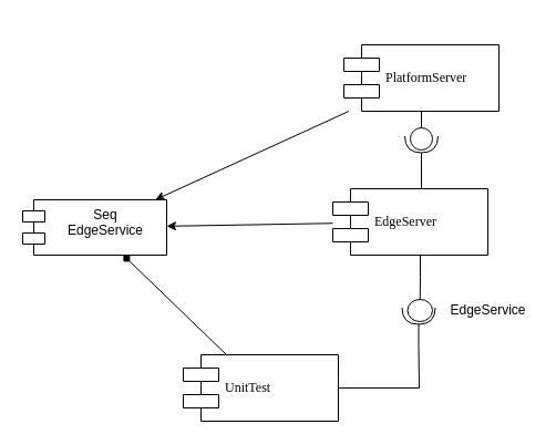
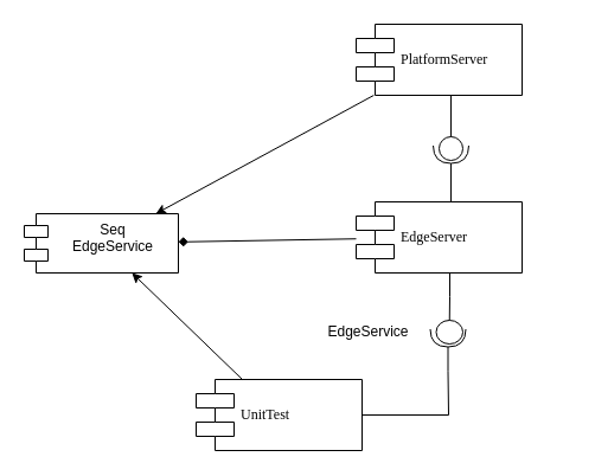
- <mxCell id="4" value="PlatformServer" style="shape=component;align=left;spacingLeft=36;rounded=0;shadow=0;comic=0;labelBackgroundColor=none;strokeWidth=1;fontFamily=Verdana;fontSize=12;html=1;" parent="1" vertex="1"><mxGeometry x="310" y="40" width="140" height="60" as="geometry" /></mxCell>
+ <mxCell id="4" value="PlatformServer" style="shape=component;align=left;spacingLeft=36;rounded=0;shadow=0;comic=0;labelBackgroundColor=none;strokeWidth=1;fontFamily=Verdana;fontSize=12;html=1;" parent="1" vertex="1"><mxGeometry x="300" y="20" width="140" height="60" as="geometry" /></mxCell>
- <mxCell id="16" value="" style="endArrow=classic;html=1;" edge="1" parent="1" source="2" target="14"><mxGeometry width="50" height="50" relative="1" as="geometry"><mxPoint x="327.742" y="90" as="sourcePoint" /><mxPoint x="153.548" y="190" as="targetPoint" /></mxGeometry></mxCell>
+ <mxCell id="16" value="" style="endArrow=diamond;html=1;" edge="1" parent="1" source="2" target="14"><mxGeometry width="50" height="50" relative="1" as="geometry"><mxPoint x="327.742" y="90" as="sourcePoint" /><mxPoint x="153.548" y="190" as="targetPoint" /></mxGeometry></mxCell>
- <mxCell id="17" value="" style="endArrow=diamond;html=1;" edge="1" parent="1" source="6" target="14"><mxGeometry width="50" height="50" relative="1" as="geometry"><mxPoint x="337.742" y="100" as="sourcePoint" /><mxPoint x="163.548" y="200" as="targetPoint" /></mxGeometry></mxCell>
+ <mxCell id="17" value="" style="endArrow=classic;html=1;" edge="1" parent="1" source="6" target="14"><mxGeometry width="50" height="50" relative="1" as="geometry"><mxPoint x="337.742" y="100" as="sourcePoint" /><mxPoint x="163.548" y="200" as="targetPoint" /></mxGeometry></mxCell>
- <mxCell id="13" value="EdgeService" style="text;html=1;align=center;verticalAlign=middle;resizable=0;points=[];autosize=1;" vertex="1" parent="1"><mxGeometry x="400" y="270" width="80" height="20" as="geometry" /></mxCell>
+ <mxCell id="13" value="EdgeService" style="text;html=1;align=center;verticalAlign=middle;resizable=0;points=[];autosize=1;" vertex="1" parent="1"><mxGeometry x="270" y="270" width="80" height="20" as="geometry" /></mxCell>
